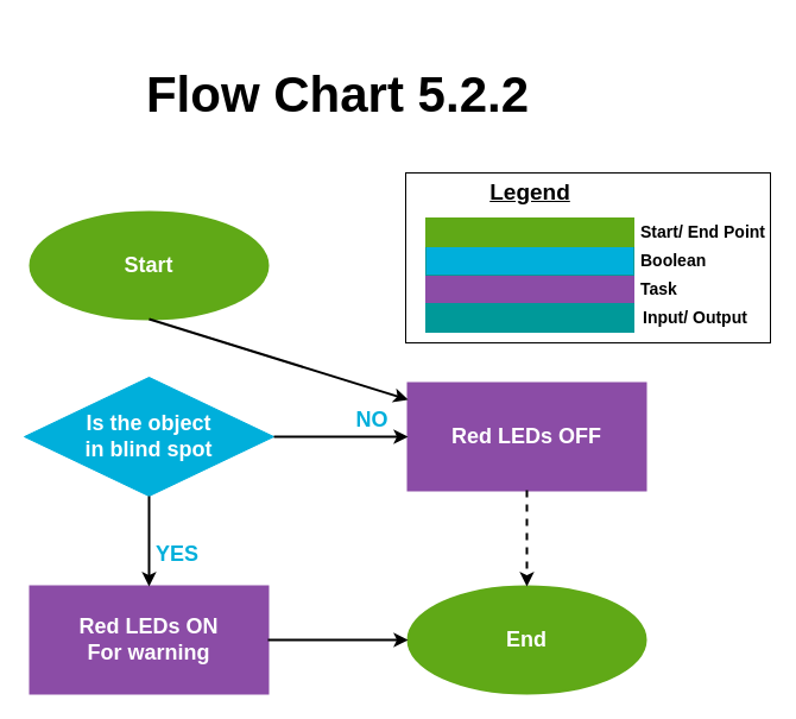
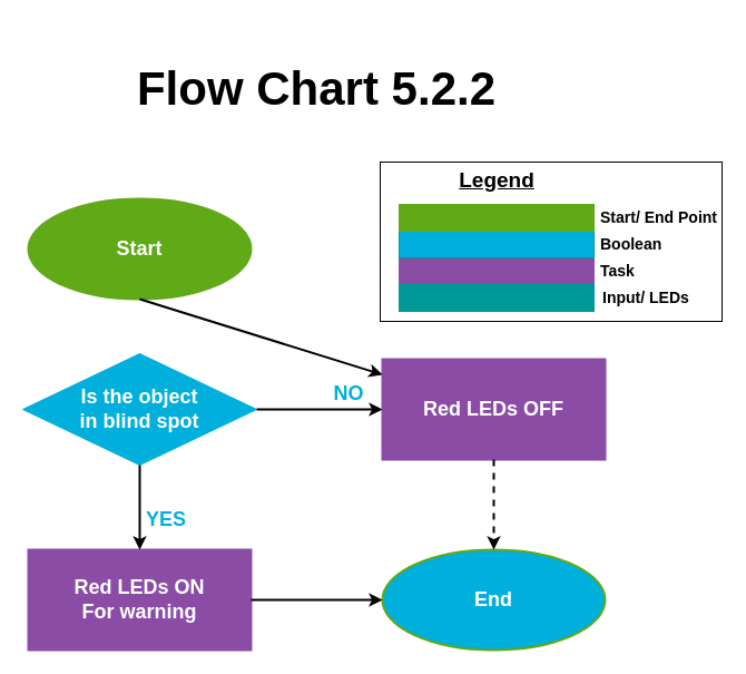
- <mxCell id="25" value="Input/ Output" style="text;html=1;align=left;verticalAlign=middle;whiteSpace=wrap;rounded=0;fontStyle=1;fontSize=14;" parent="15" vertex="1"><mxGeometry x="198" y="107" width="92" height="30" as="geometry" /></mxCell>
+ <mxCell id="25" value="Input/ LEDs" style="text;html=1;align=left;verticalAlign=middle;whiteSpace=wrap;rounded=0;fontStyle=1;fontSize=14;" parent="15" vertex="1"><mxGeometry x="198" y="107" width="92" height="30" as="geometry" /></mxCell>
- <mxCell id="4" value="End" style="ellipse;whiteSpace=wrap;html=1;fontStyle=1;fontFamily=Helvetica;fontSize=18;strokeWidth=2;fillColor=#60a917;strokeColor=#60A917;fontColor=#ffffff;" parent="1" vertex="1"><mxGeometry x="343" y="493" width="200" height="90" as="geometry" /></mxCell>
+ <mxCell id="4" value="End" style="ellipse;whiteSpace=wrap;html=1;fontStyle=1;fontFamily=Helvetica;fontSize=18;strokeWidth=2;fillColor=#00afdb;strokeColor=#60A917;fontColor=#ffffff;" parent="1" vertex="1"><mxGeometry x="343" y="493" width="200" height="90" as="geometry" /></mxCell>
